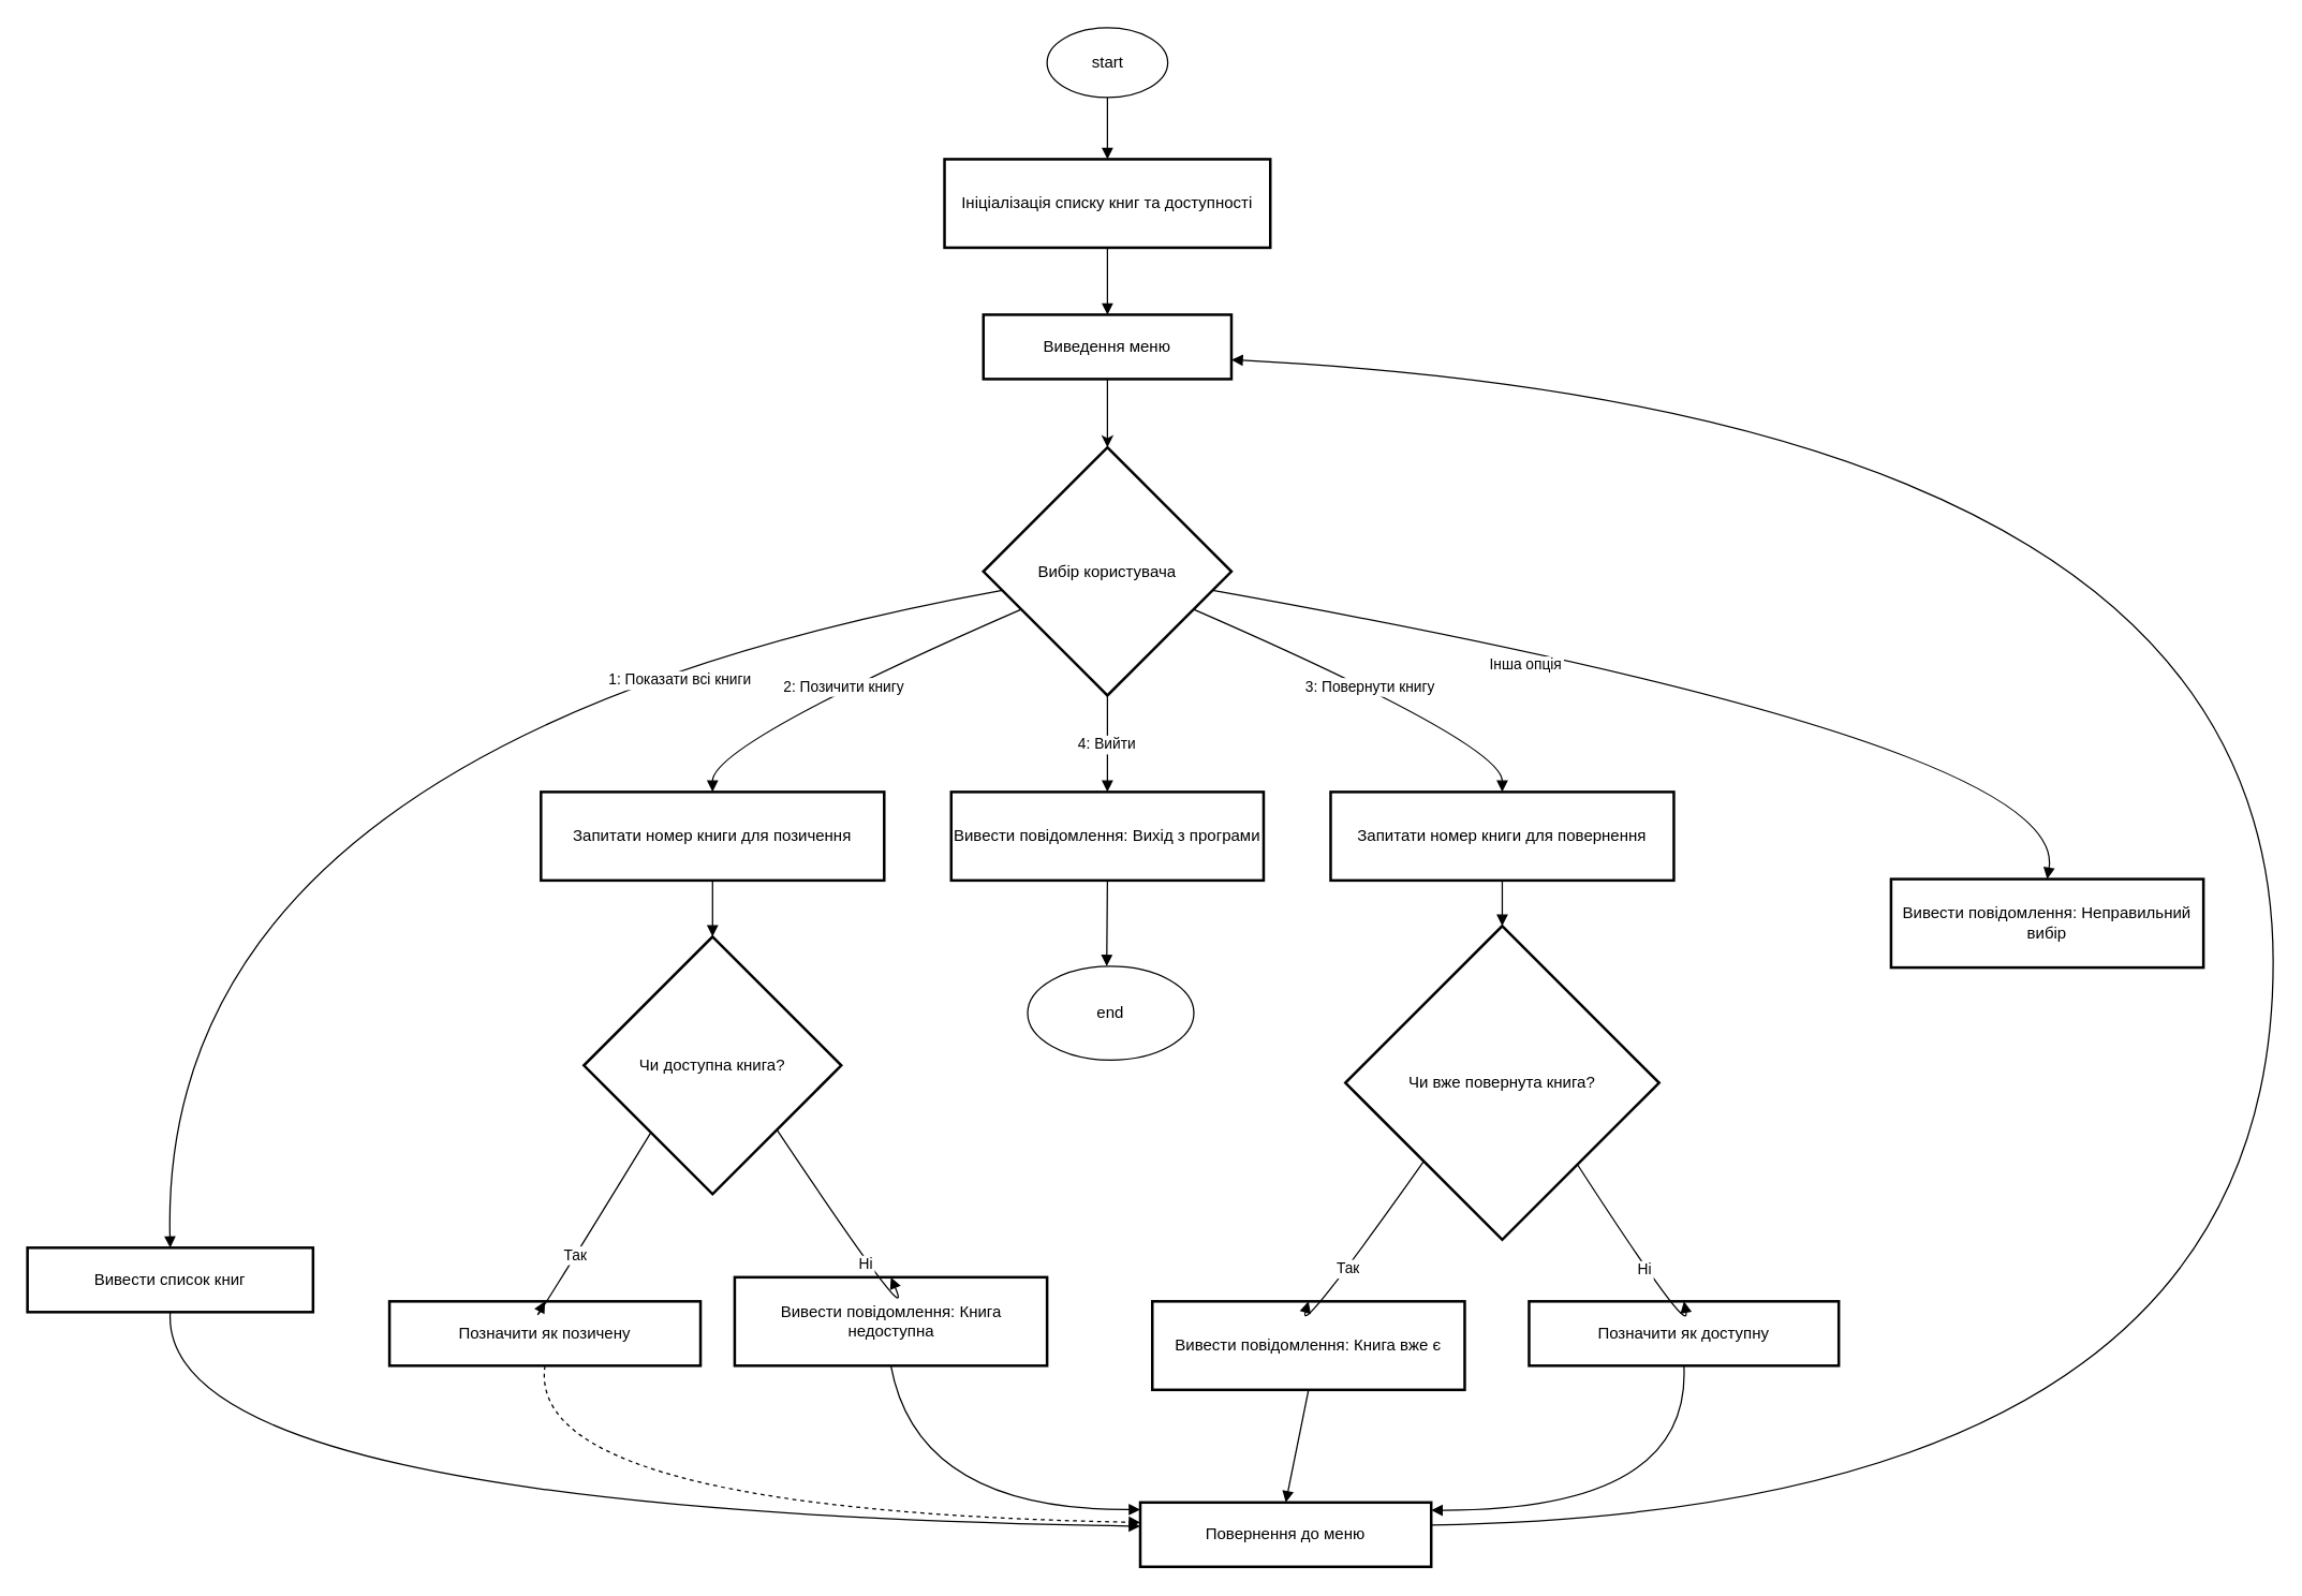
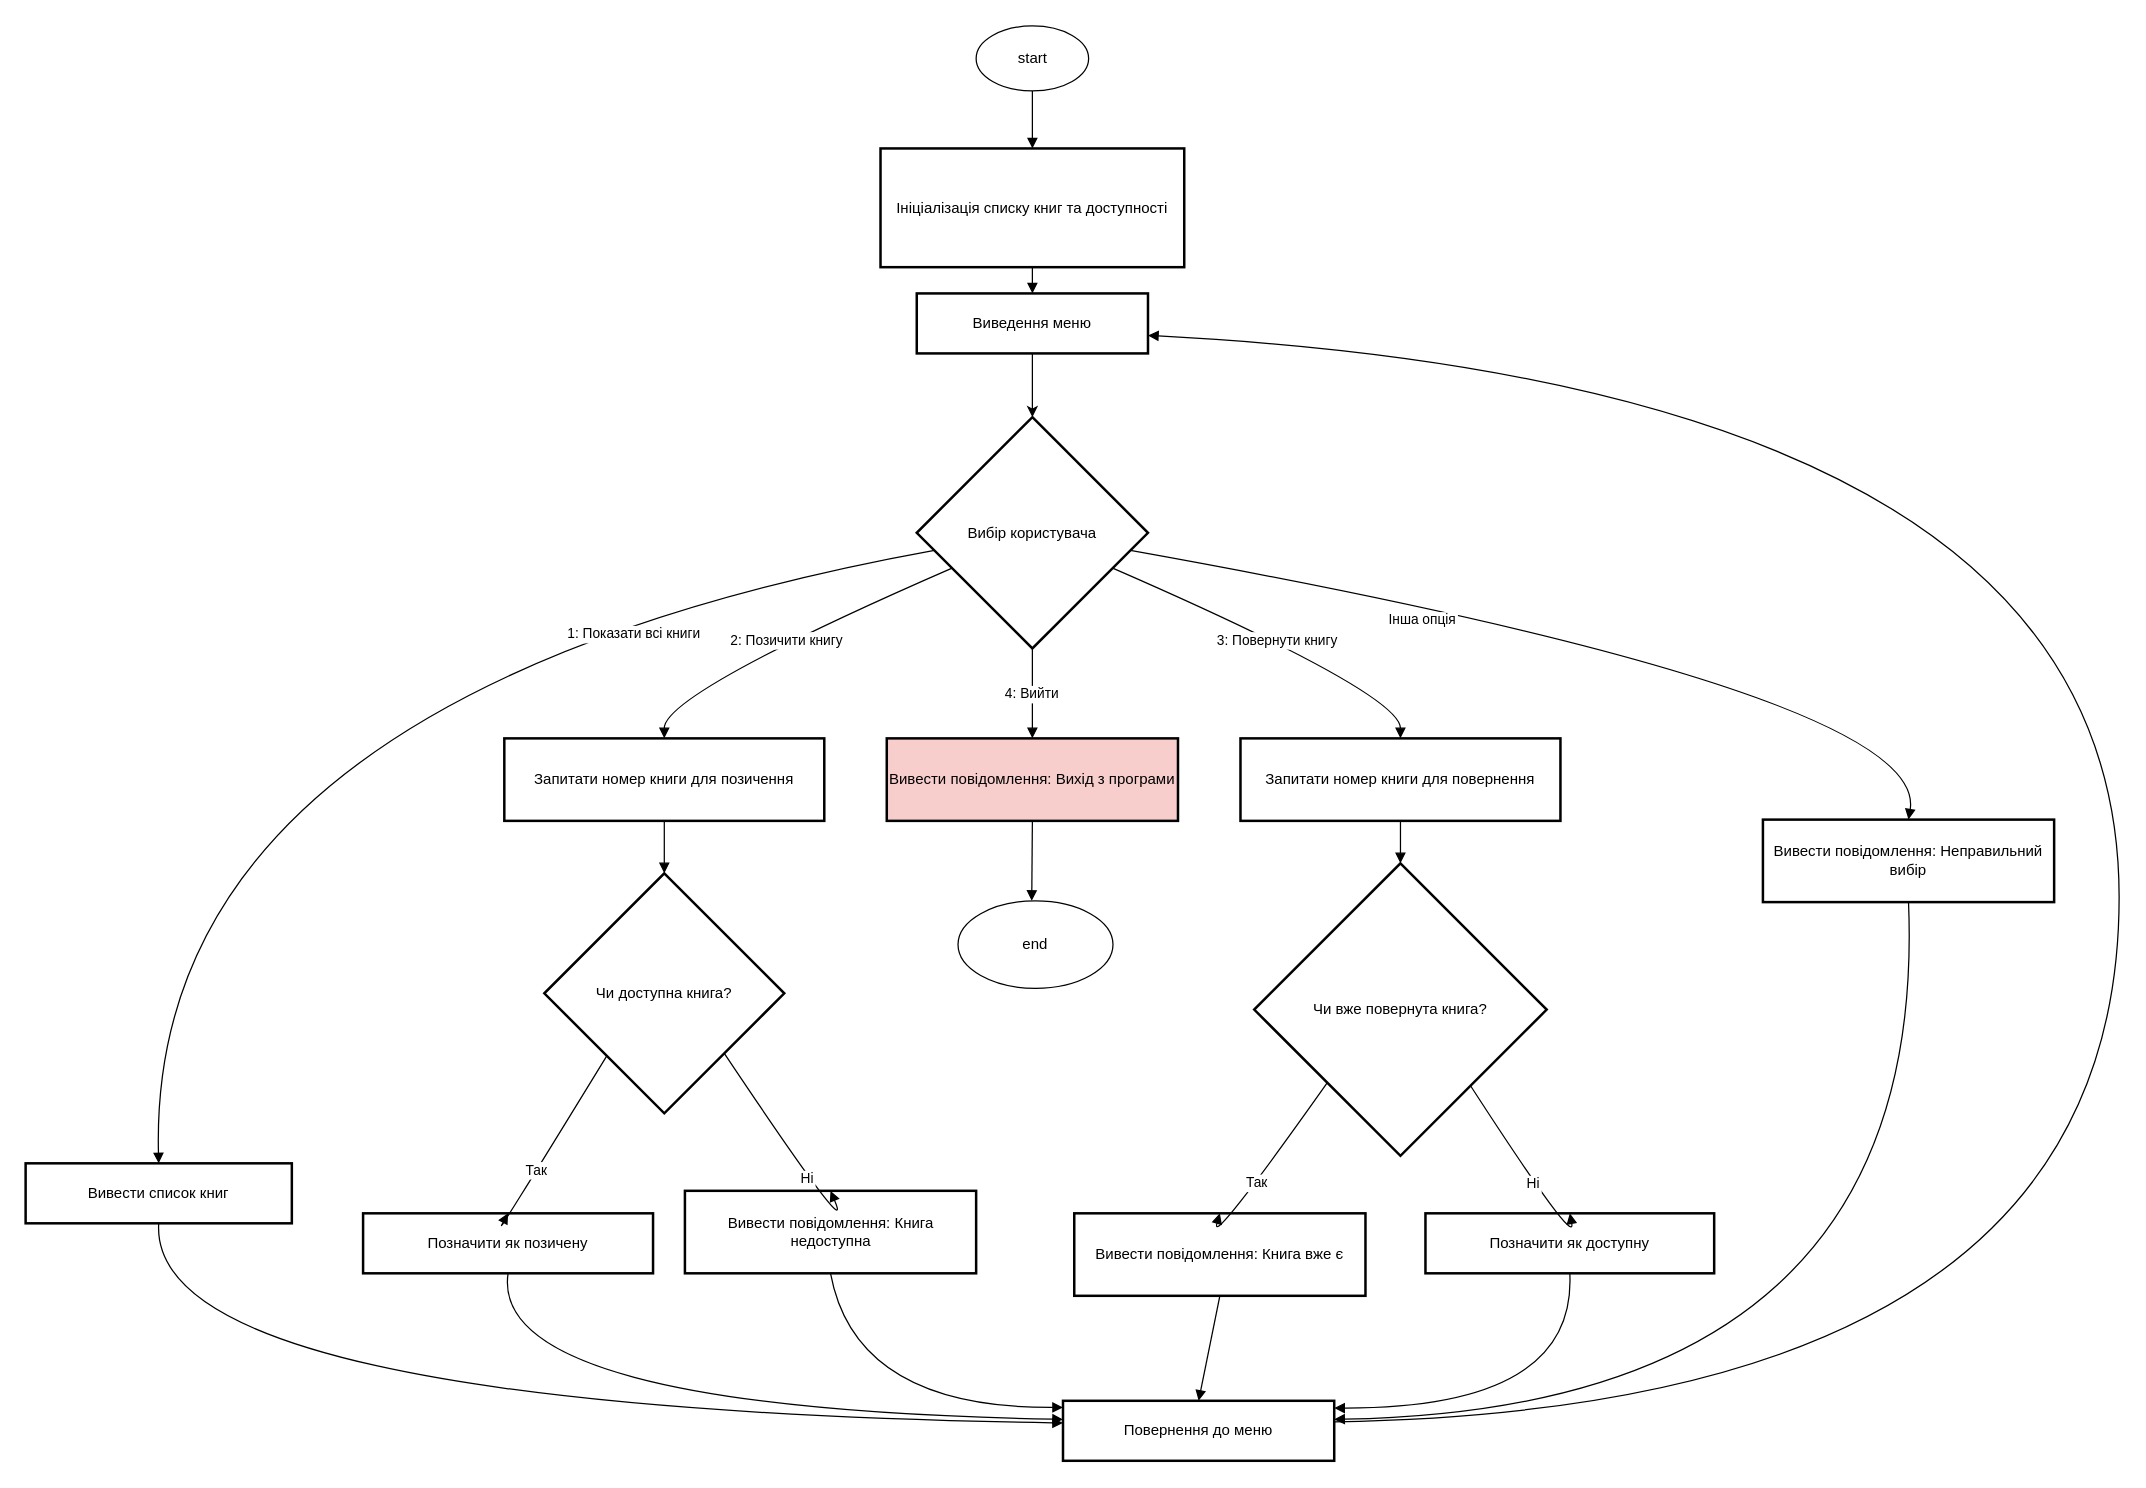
- <mxCell id="2" value="Ініціалізація списку книг та доступності" style="whiteSpace=wrap;strokeWidth=2;" vertex="1" parent="1"><mxGeometry x="704" y="118" width="243" height="66" as="geometry" /></mxCell>
+ <mxCell id="2" value="Ініціалізація списку книг та доступності" style="whiteSpace=wrap;strokeWidth=2;" vertex="1" parent="1"><mxGeometry x="704" y="118" width="243" height="95" as="geometry" /></mxCell>
- <mxCell id="16" value="Вивести повідомлення: Вихід з програми" style="whiteSpace=wrap;strokeWidth=2;" vertex="1" parent="1"><mxGeometry x="709" y="590" width="233" height="66" as="geometry" /></mxCell>
+ <mxCell id="16" value="Вивести повідомлення: Вихід з програми" style="whiteSpace=wrap;strokeWidth=2;fillColor=#f8cecc;" vertex="1" parent="1"><mxGeometry x="709" y="590" width="233" height="66" as="geometry" /></mxCell>
+ <mxCell id="37" value="" style="curved=1;startArrow=none;endArrow=block;exitX=0.5;exitY=1;entryX=1;entryY=0.31;rounded=0;" edge="1" parent="1" source="17" target="7"><mxGeometry relative="1" as="geometry"><Array as="points"><mxPoint x="1543" y="1126" /></Array></mxGeometry></mxCell>
- <mxCell id="26" value="" style="curved=1;startArrow=none;endArrow=block;exitX=0.5;exitY=1;entryX=0;entryY=0.31;rounded=0;dashed=1;" edge="1" parent="1" source="10" target="7"><mxGeometry relative="1" as="geometry"><Array as="points"><mxPoint x="390" y="1126" /></Array></mxGeometry></mxCell>
+ <mxCell id="26" value="" style="curved=1;startArrow=none;endArrow=block;exitX=0.5;exitY=1;entryX=0;entryY=0.31;rounded=0;" edge="1" parent="1" source="10" target="7"><mxGeometry relative="1" as="geometry"><Array as="points"><mxPoint x="390" y="1126" /></Array></mxGeometry></mxCell>
